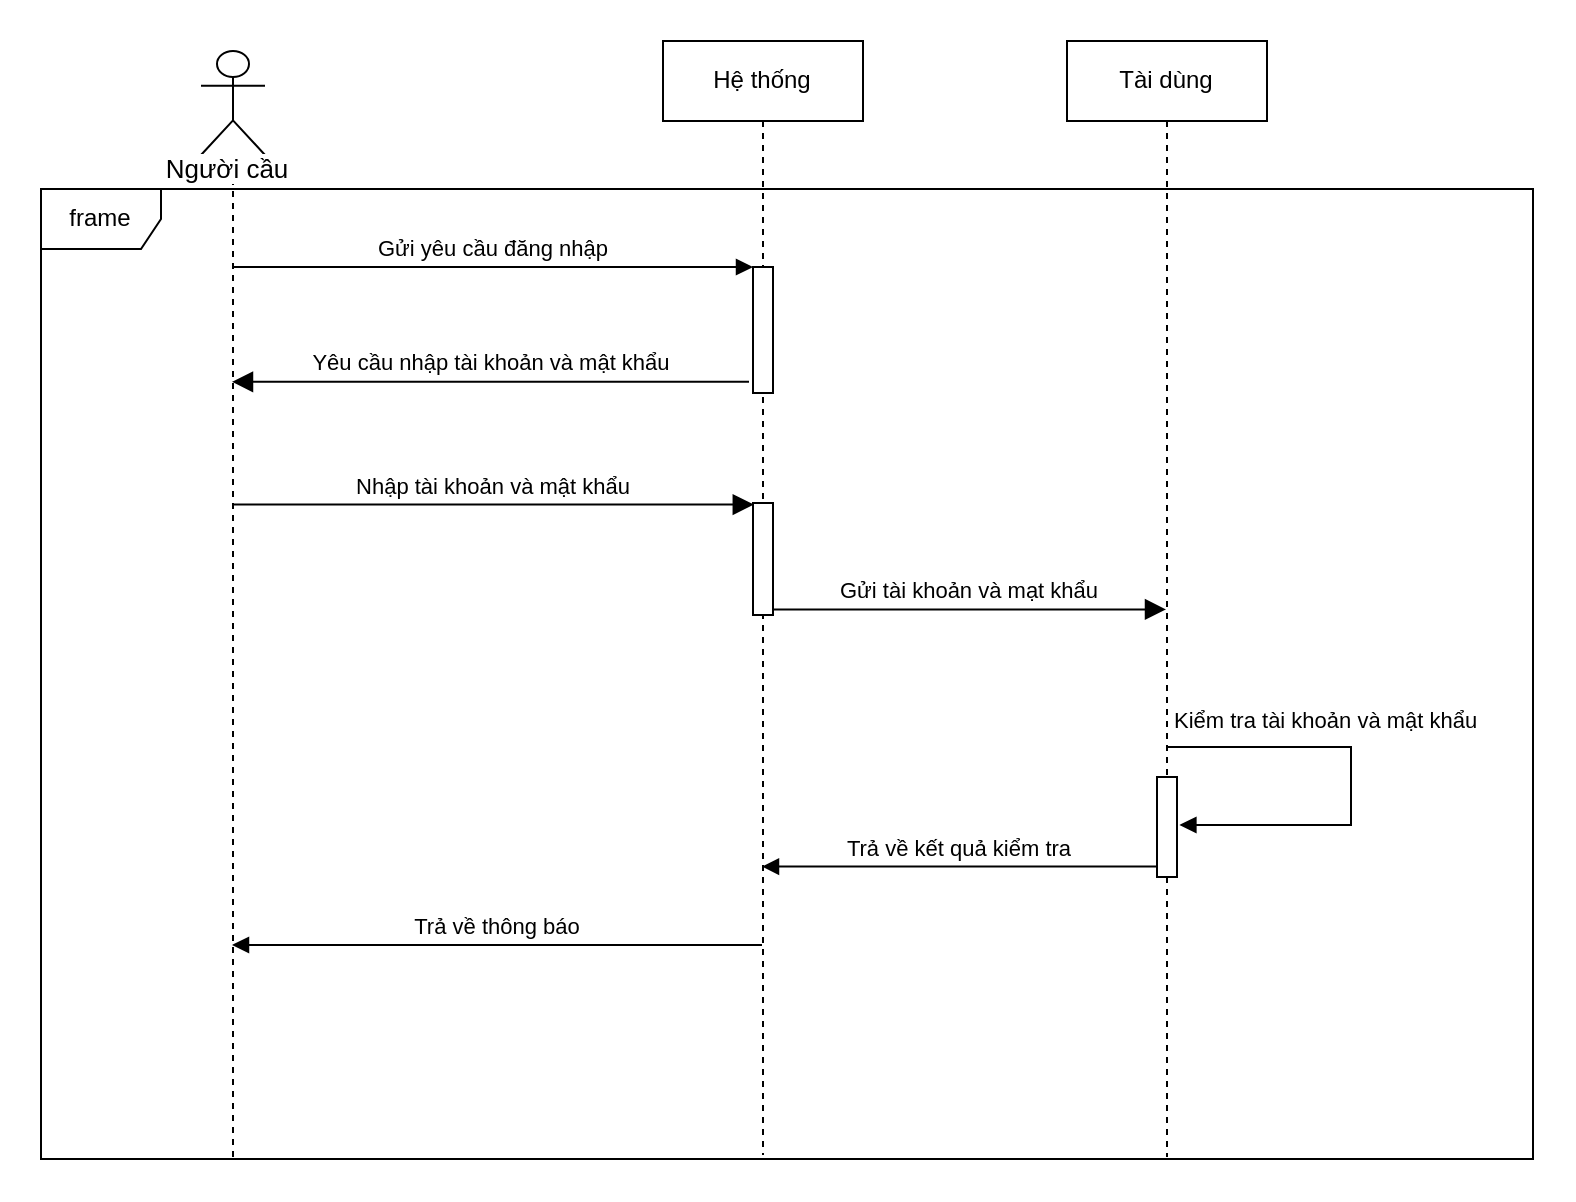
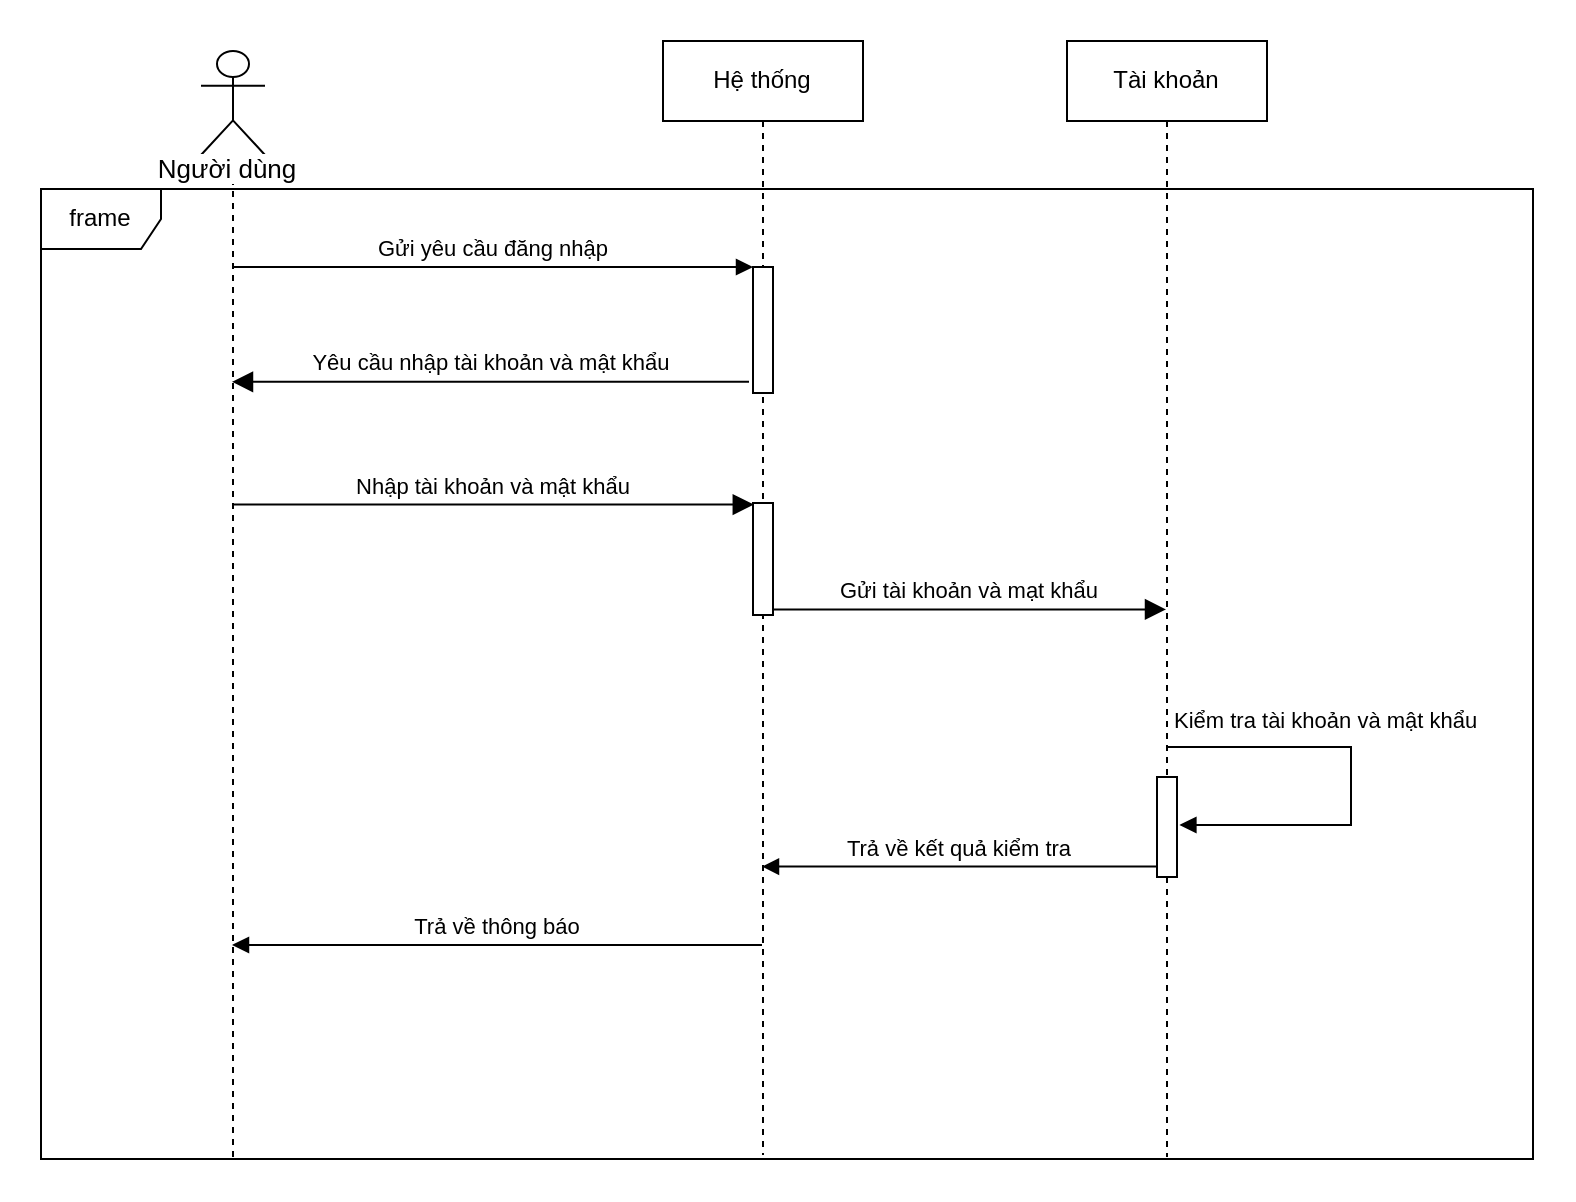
- <mxCell id="4" value="Tài dùng" style="shape=umlLifeline;perimeter=lifelinePerimeter;whiteSpace=wrap;html=1;container=1;collapsible=0;recursiveResize=0;outlineConnect=0;" parent="1" vertex="1"><mxGeometry x="533" y="20" width="100" height="558" as="geometry" /></mxCell>
+ <mxCell id="4" value="Tài khoản" style="shape=umlLifeline;perimeter=lifelinePerimeter;whiteSpace=wrap;html=1;container=1;collapsible=0;recursiveResize=0;outlineConnect=0;" parent="1" vertex="1"><mxGeometry x="533" y="20" width="100" height="558" as="geometry" /></mxCell>
- <mxCell id="16" value="Người cầu" style="text;html=1;align=center;verticalAlign=middle;resizable=0;points=[];autosize=1;strokeColor=none;fontSize=13;labelBackgroundColor=#ffffff;" parent="1" vertex="1"><mxGeometry x="73" y="74" width="80" height="20" as="geometry" /></mxCell>
+ <mxCell id="16" value="Người dùng" style="text;html=1;align=center;verticalAlign=middle;resizable=0;points=[];autosize=1;strokeColor=none;fontSize=13;labelBackgroundColor=#ffffff;" parent="1" vertex="1"><mxGeometry x="73" y="74" width="80" height="20" as="geometry" /></mxCell>
